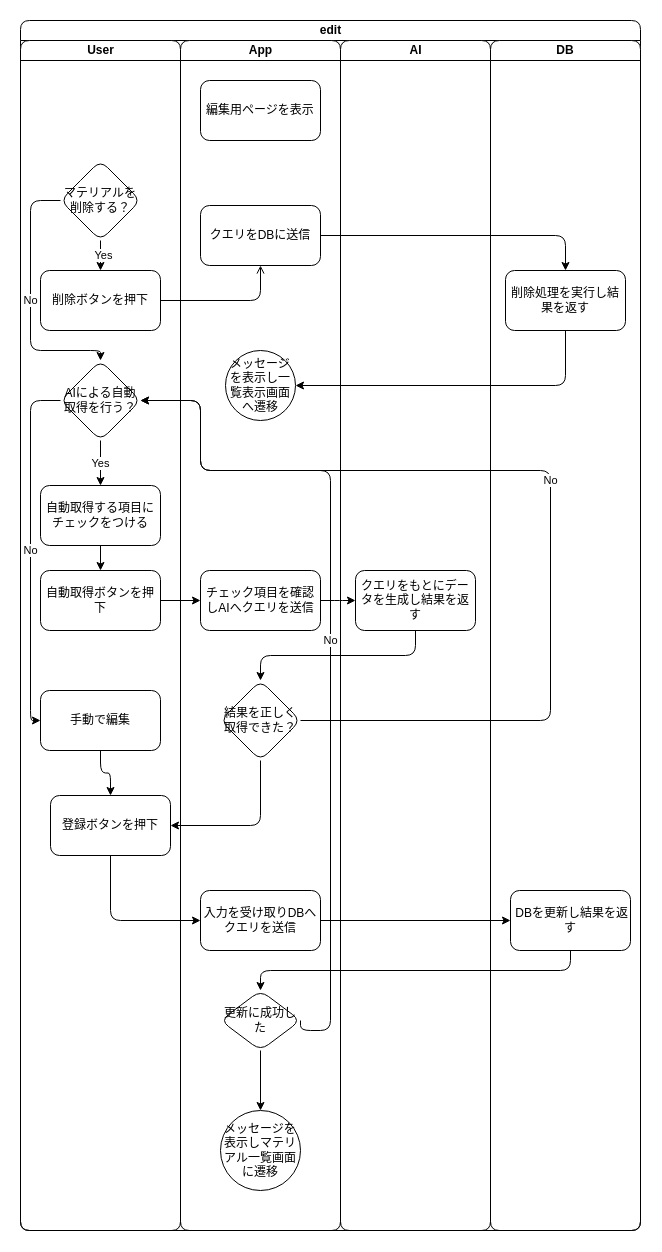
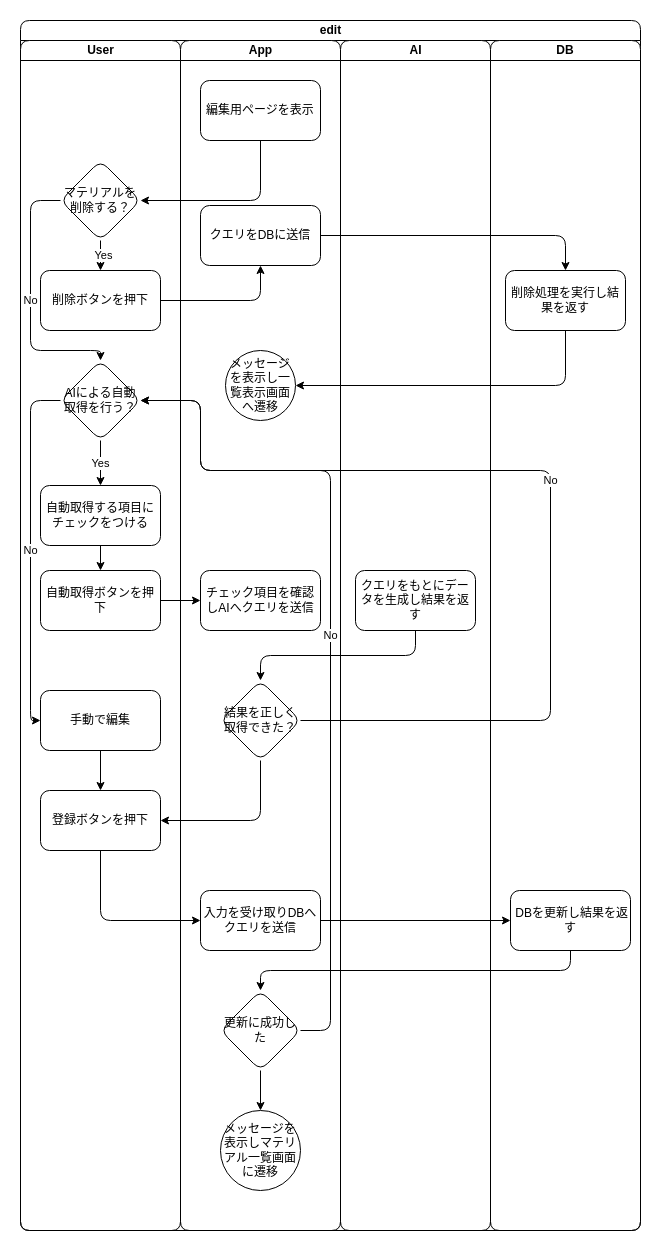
+ <mxCell id="33" style="edgeStyle=orthogonalEdgeStyle;rounded=1;orthogonalLoop=1;jettySize=auto;html=1;exitX=0.5;exitY=1;exitDx=0;exitDy=0;entryX=1;entryY=0.5;entryDx=0;entryDy=0;" edge="1" parent="2" source="19" target="7"><mxGeometry relative="1" as="geometry" /></mxCell>
- <mxCell id="34" value="" style="edgeStyle=orthogonalEdgeStyle;rounded=1;orthogonalLoop=1;jettySize=auto;html=1;endArrow=open;" edge="1" parent="2" source="8" target="20"><mxGeometry relative="1" as="geometry" /></mxCell>
+ <mxCell id="34" value="" style="edgeStyle=orthogonalEdgeStyle;rounded=1;orthogonalLoop=1;jettySize=auto;html=1;" edge="1" parent="2" source="8" target="20"><mxGeometry relative="1" as="geometry" /></mxCell>
- <mxCell id="38" style="edgeStyle=orthogonalEdgeStyle;rounded=1;orthogonalLoop=1;jettySize=auto;html=1;exitX=1;exitY=0.5;exitDx=0;exitDy=0;" edge="1" parent="2" source="22" target="29"><mxGeometry relative="1" as="geometry" /></mxCell>
- <mxCell id="17" value="登録ボタンを押下" style="whiteSpace=wrap;html=1;rounded=1;" vertex="1" parent="3"><mxGeometry x="30" y="755" width="120" height="60" as="geometry" /></mxCell>
+ <mxCell id="17" value="登録ボタンを押下" style="whiteSpace=wrap;html=1;rounded=1;" vertex="1" parent="3"><mxGeometry x="20" y="750" width="120" height="60" as="geometry" /></mxCell>
- <mxCell id="26" value="更新に成功した" style="rhombus;whiteSpace=wrap;html=1;rounded=1;" vertex="1" parent="18"><mxGeometry x="40" y="950" width="80" height="60" as="geometry" /></mxCell>
+ <mxCell id="26" value="更新に成功した" style="rhombus;whiteSpace=wrap;html=1;rounded=1;" vertex="1" parent="18"><mxGeometry x="40" y="950" width="80" height="80" as="geometry" /></mxCell>
